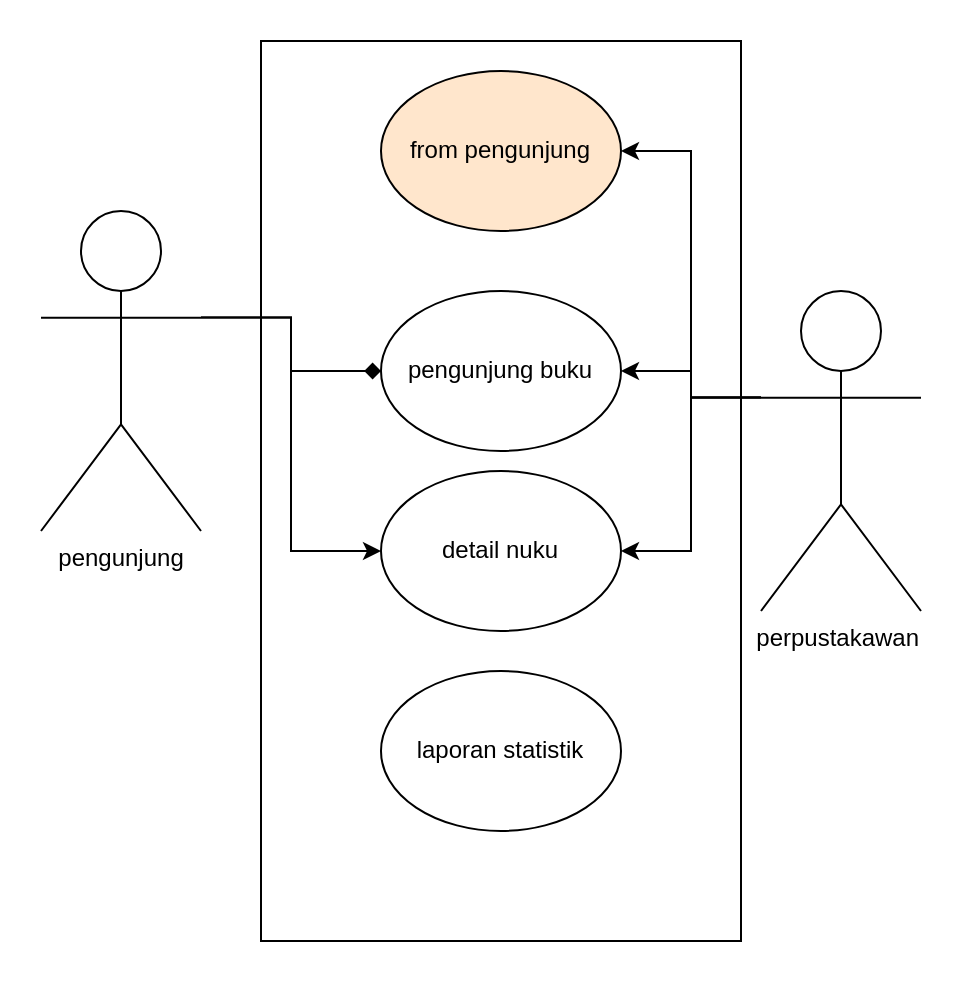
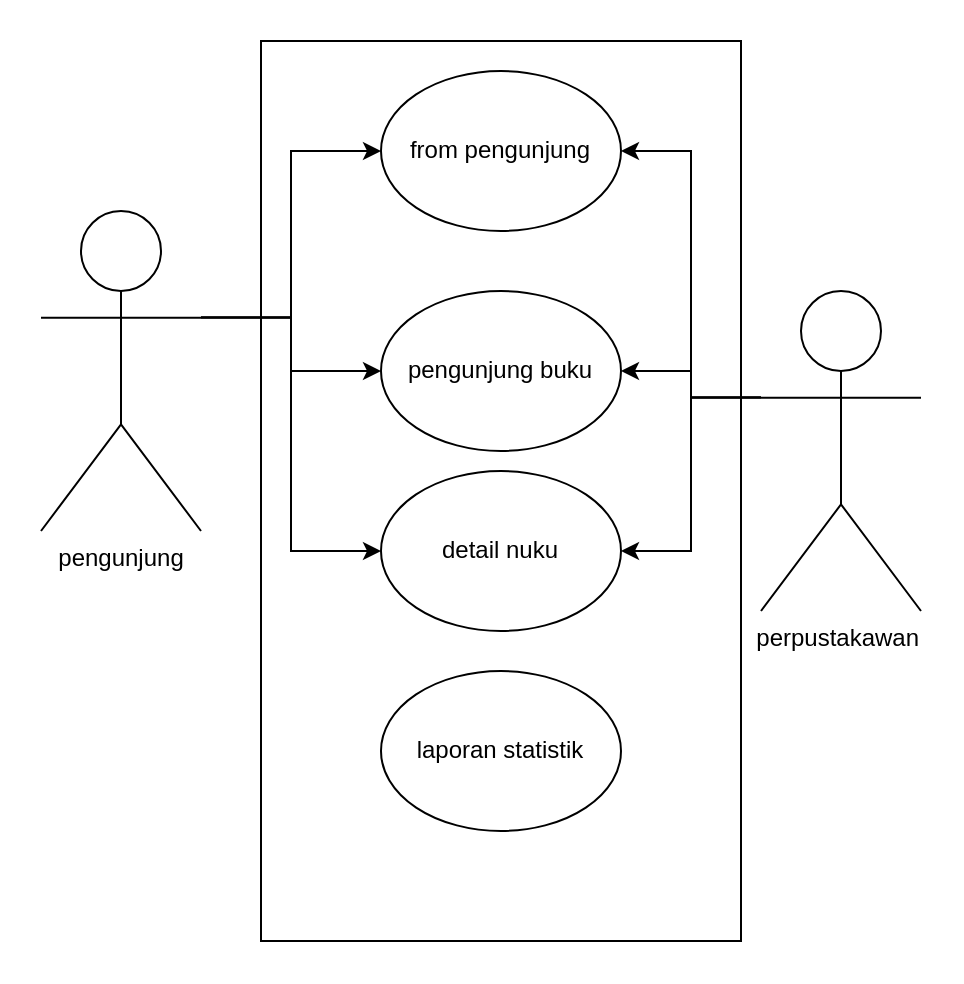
- <mxCell id="14" value="from pengunjung" style="ellipse;whiteSpace=wrap;html=1;fillColor=#ffe6cc;" vertex="1" parent="1"><mxGeometry x="190" y="35" width="120" height="80" as="geometry" /></mxCell>
+ <mxCell id="14" value="from pengunjung" style="ellipse;whiteSpace=wrap;html=1;" vertex="1" parent="1"><mxGeometry x="190" y="35" width="120" height="80" as="geometry" /></mxCell>
+ <mxCell id="7" style="edgeStyle=orthogonalEdgeStyle;rounded=0;orthogonalLoop=1;jettySize=auto;html=1;exitX=1;exitY=0.333;exitDx=0;exitDy=0;exitPerimeter=0;entryX=0;entryY=0.5;entryDx=0;entryDy=0;" edge="1" parent="1" source="10" target="14"><mxGeometry relative="1" as="geometry" /></mxCell>
- <mxCell id="8" style="edgeStyle=orthogonalEdgeStyle;rounded=0;orthogonalLoop=1;jettySize=auto;html=1;exitX=1;exitY=0.333;exitDx=0;exitDy=0;exitPerimeter=0;endArrow=diamond;" edge="1" parent="1" source="10" target="13"><mxGeometry relative="1" as="geometry" /></mxCell>
+ <mxCell id="8" style="edgeStyle=orthogonalEdgeStyle;rounded=0;orthogonalLoop=1;jettySize=auto;html=1;exitX=1;exitY=0.333;exitDx=0;exitDy=0;exitPerimeter=0;" edge="1" parent="1" source="10" target="13"><mxGeometry relative="1" as="geometry" /></mxCell>
